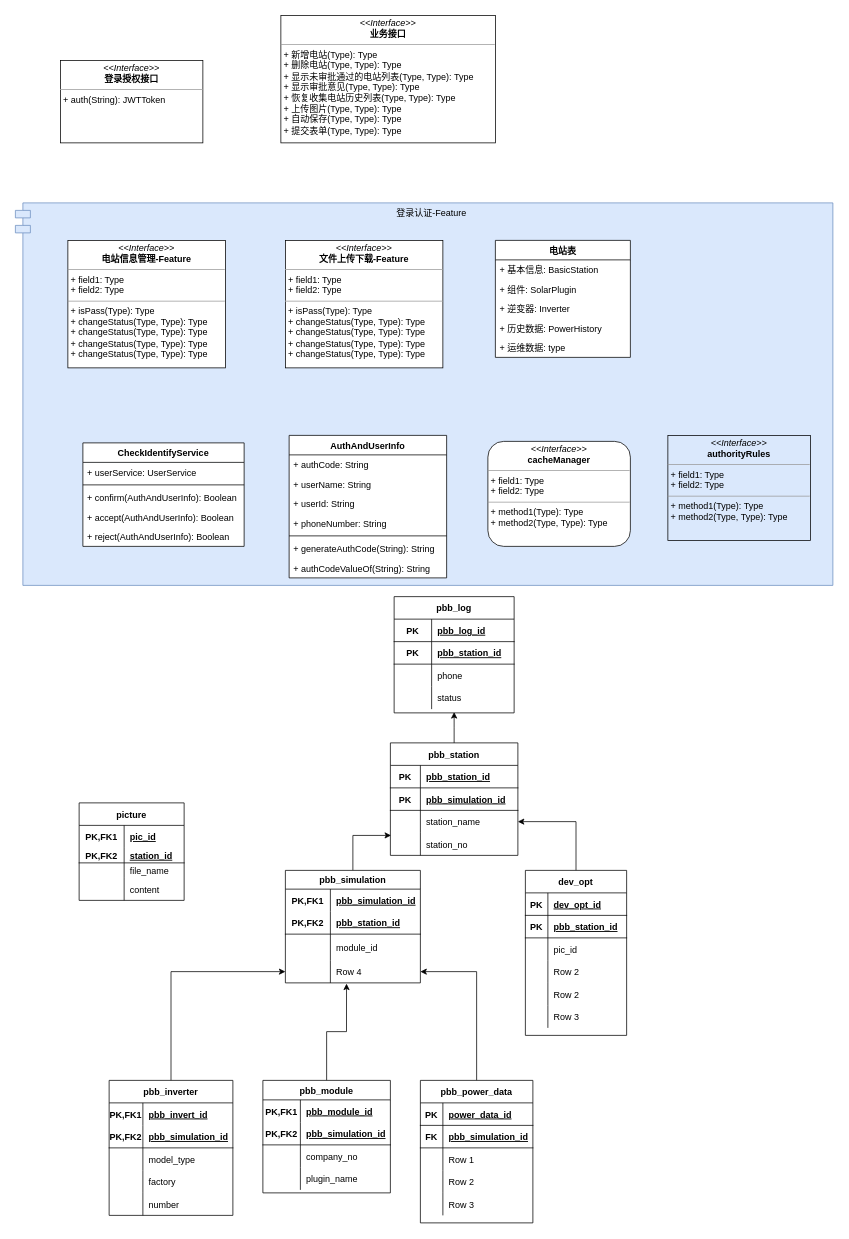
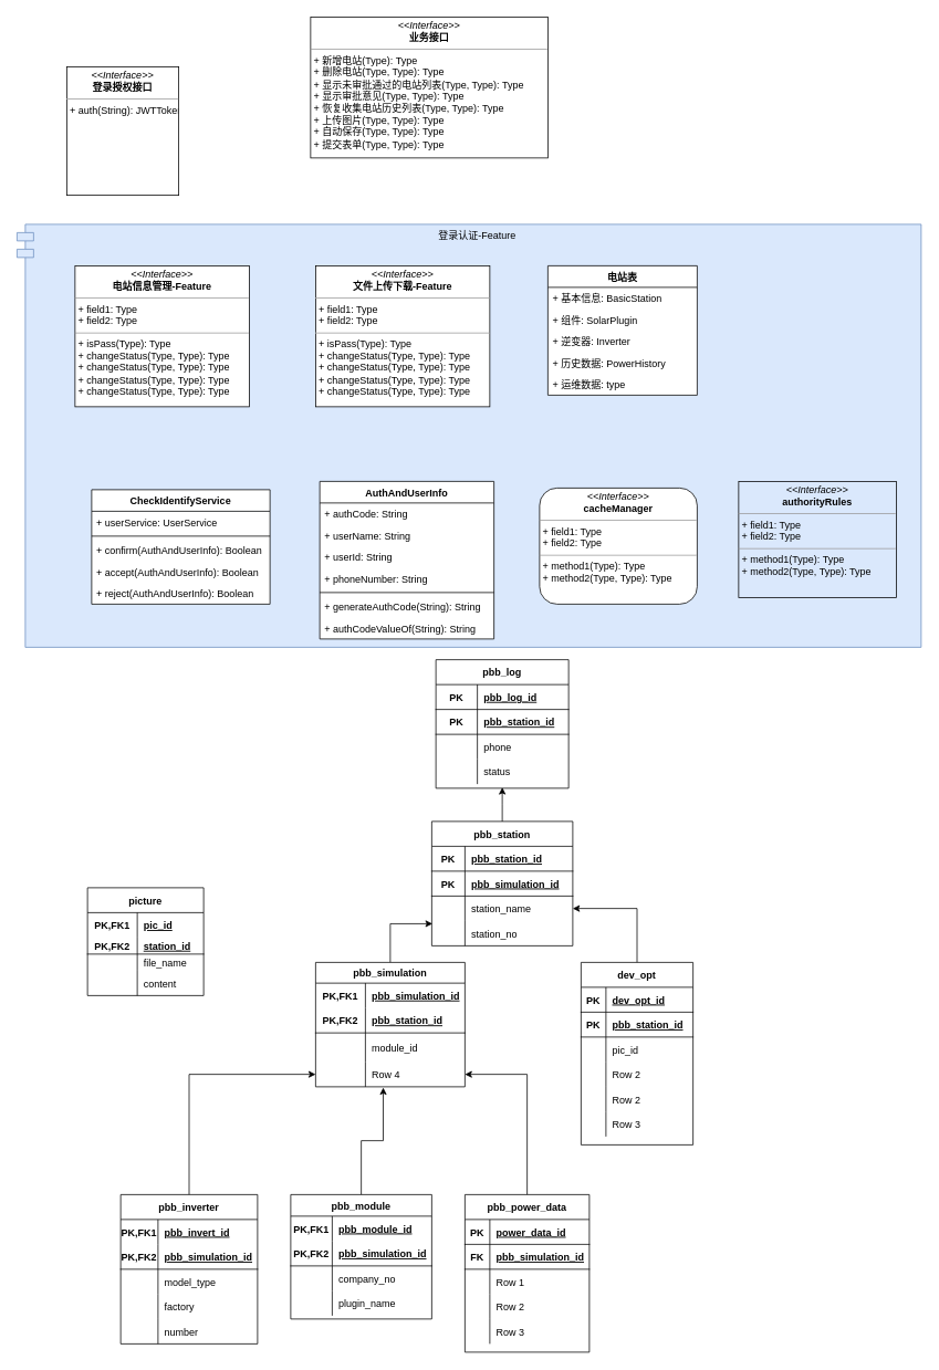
- <mxCell id="2" value="&lt;p style=&quot;margin: 0px ; margin-top: 4px ; text-align: center&quot;&gt;&lt;i&gt;&amp;lt;&amp;lt;Interface&amp;gt;&amp;gt;&lt;/i&gt;&lt;br&gt;&lt;b&gt;登录授权接口&lt;/b&gt;&lt;/p&gt;&lt;hr size=&quot;1&quot;&gt;&lt;p style=&quot;margin: 0px ; margin-left: 4px&quot;&gt;+ auth(String): JWTToken&lt;br&gt;&lt;/p&gt;" style="verticalAlign=top;align=left;overflow=fill;fontSize=12;fontFamily=Helvetica;html=1;" parent="1" vertex="1"><mxGeometry x="80" y="80" width="190" height="110" as="geometry" /></mxCell>
+ <mxCell id="2" value="&lt;p style=&quot;margin: 0px ; margin-top: 4px ; text-align: center&quot;&gt;&lt;i&gt;&amp;lt;&amp;lt;Interface&amp;gt;&amp;gt;&lt;/i&gt;&lt;br&gt;&lt;b&gt;登录授权接口&lt;/b&gt;&lt;/p&gt;&lt;hr size=&quot;1&quot;&gt;&lt;p style=&quot;margin: 0px ; margin-left: 4px&quot;&gt;+ auth(String): JWTToken&lt;br&gt;&lt;/p&gt;" style="verticalAlign=top;align=left;overflow=fill;fontSize=12;fontFamily=Helvetica;html=1;" parent="1" vertex="1"><mxGeometry x="80" y="80" width="135" height="155" as="geometry" /></mxCell>
